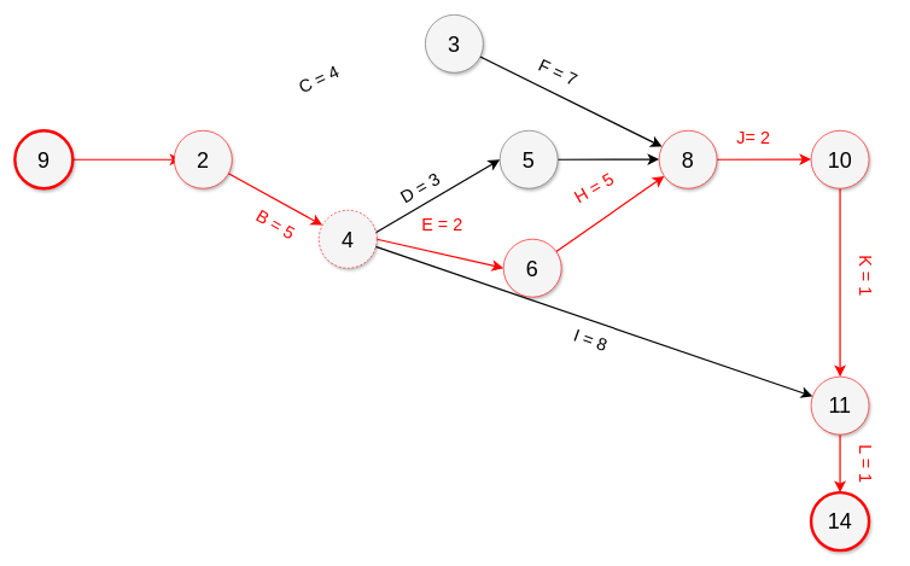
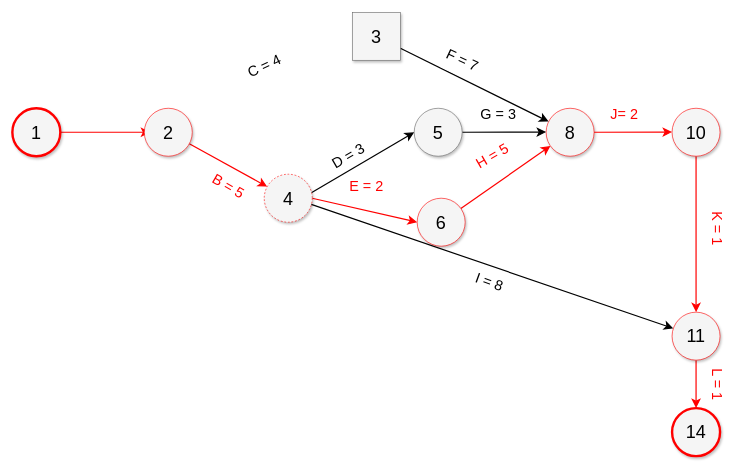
- <mxCell id="12" value="3" style="ellipse;whiteSpace=wrap;html=1;rounded=0;shadow=1;strokeColor=#666666;strokeWidth=1;fontSize=30;align=center;fillColor=#f5f5f5;" parent="1" vertex="1"><mxGeometry x="587" y="20" width="80" height="80" as="geometry" /></mxCell>
+ <mxCell id="12" value="3" style="whiteSpace=wrap;html=1;shadow=1;strokeColor=#666666;strokeWidth=1;fontSize=30;align=center;fillColor=#f5f5f5;rounded=0;" parent="1" vertex="1"><mxGeometry x="587" y="20" width="80" height="80" as="geometry" /></mxCell>
+ <mxCell id="6" value="&lt;p&gt;&lt;font style=&quot;font-size: 24px;&quot;&gt;G = 3&lt;/font&gt;&lt;/p&gt;" style="text;html=1;align=center;verticalAlign=middle;resizable=0;points=[];autosize=1;strokeColor=none;fillColor=none;fontFamily=Helvetica;fontSize=11;fontColor=default;labelBackgroundColor=default;" vertex="1" parent="1"><mxGeometry x="790" y="160" width="80" height="60" as="geometry" /></mxCell>
- <mxCell id="24" value="9" style="ellipse;whiteSpace=wrap;html=1;rounded=0;shadow=1;strokeColor=#FF0000;strokeWidth=4;fontSize=30;align=center;fillColor=#f5f5f5;" parent="1" vertex="1"><mxGeometry x="20" y="180" width="80" height="80" as="geometry" /></mxCell>
+ <mxCell id="24" value="1" style="ellipse;whiteSpace=wrap;html=1;rounded=0;shadow=1;strokeColor=#FF0000;strokeWidth=4;fontSize=30;align=center;fillColor=#f5f5f5;" parent="1" vertex="1"><mxGeometry x="20" y="180" width="80" height="80" as="geometry" /></mxCell>
